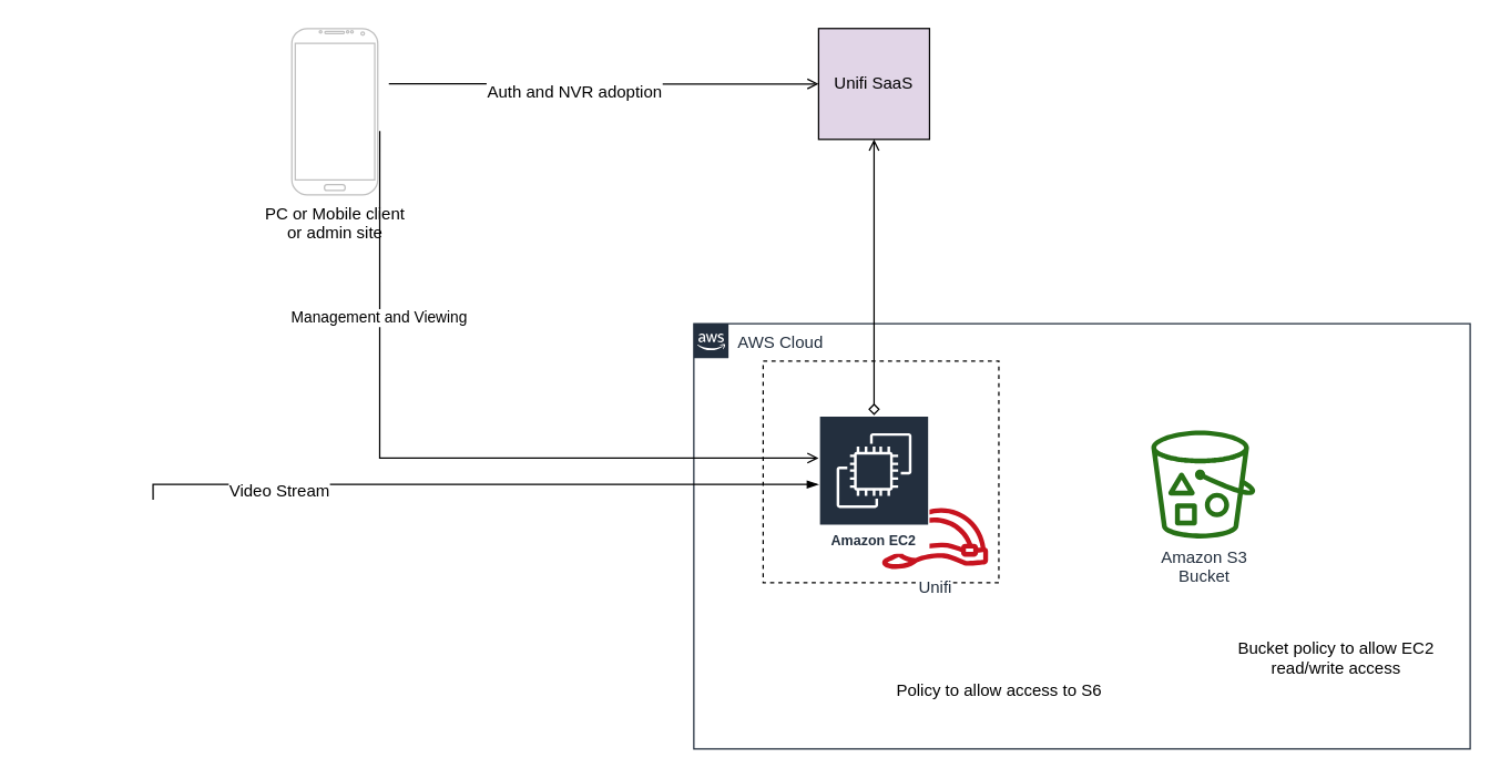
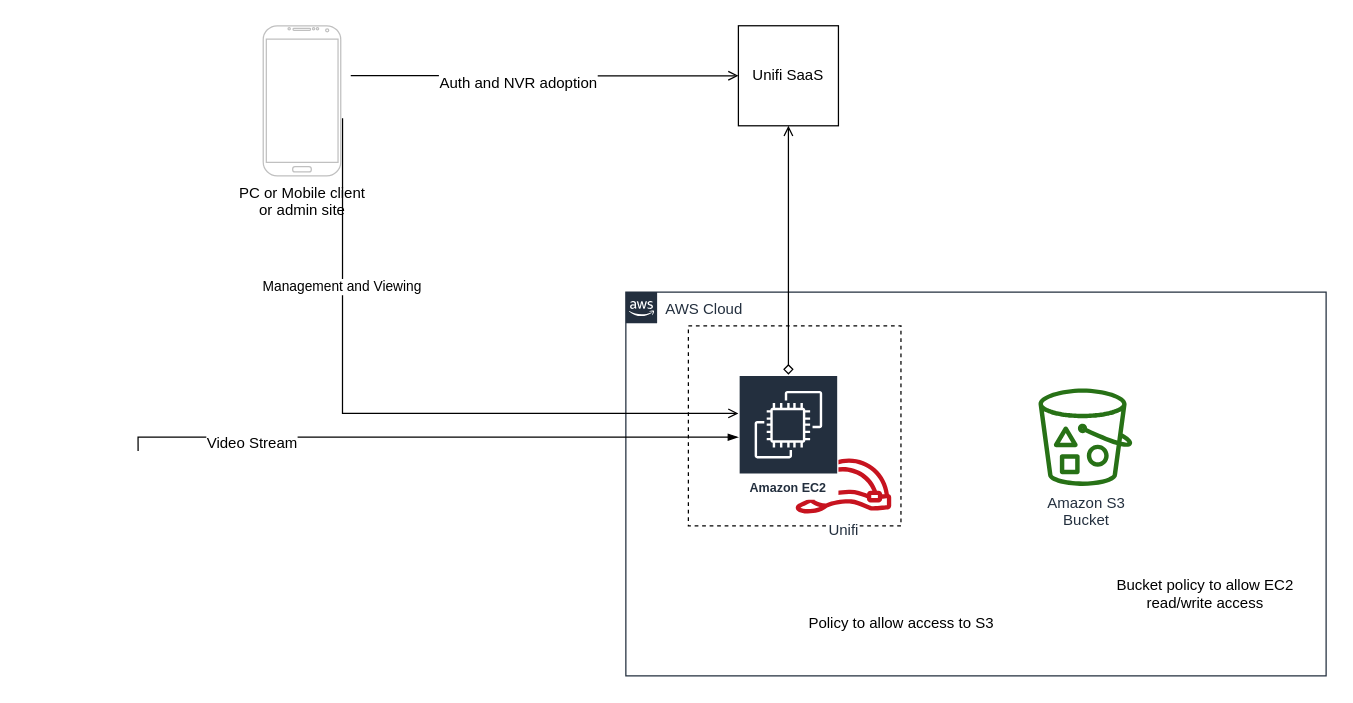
- <mxCell id="17" value="Unifi SaaS" style="whiteSpace=wrap;html=1;aspect=fixed;fillColor=#e1d5e7;" vertex="1" parent="1"><mxGeometry x="590" y="20" width="80" height="80" as="geometry" /></mxCell>
+ <mxCell id="17" value="Unifi SaaS" style="whiteSpace=wrap;html=1;aspect=fixed;" vertex="1" parent="1"><mxGeometry x="590" y="20" width="80" height="80" as="geometry" /></mxCell>
- <mxCell id="2" value="Policy to allow access to S6" style="shape=image;html=1;verticalAlign=top;verticalLabelPosition=bottom;labelBackgroundColor=#ffffff;imageAspect=0;aspect=fixed;image=https://cdn2.iconfinder.com/data/icons/amazon-aws-stencils/100/Deployment__Management_copy_AWS_CloudFormation_Template-128.png" vertex="1" parent="1"><mxGeometry x="656" y="356" width="128" height="128" as="geometry" /></mxCell>
+ <mxCell id="2" value="Policy to allow access to S3" style="shape=image;html=1;verticalAlign=top;verticalLabelPosition=bottom;labelBackgroundColor=#ffffff;imageAspect=0;aspect=fixed;image=https://cdn2.iconfinder.com/data/icons/amazon-aws-stencils/100/Deployment__Management_copy_AWS_CloudFormation_Template-128.png" vertex="1" parent="1"><mxGeometry x="656" y="356" width="128" height="128" as="geometry" /></mxCell>
